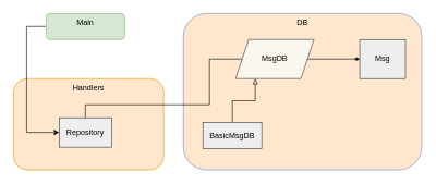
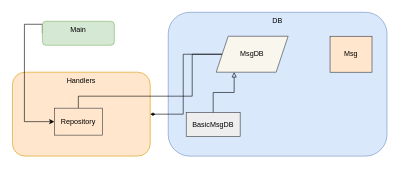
- <mxCell id="4" value="&lt;div&gt;&lt;span&gt;Main&lt;/span&gt;&lt;/div&gt;" style="rounded=1;whiteSpace=wrap;html=1;align=center;verticalAlign=top;fillColor=#d5e8d4;strokeColor=#82b366;" vertex="1" parent="1"><mxGeometry x="70" y="20" width="120" height="40" as="geometry" /></mxCell>
+ <mxCell id="4" value="&lt;div&gt;&lt;span&gt;Main&lt;/span&gt;&lt;/div&gt;" style="rounded=1;whiteSpace=wrap;html=1;align=center;verticalAlign=top;fillColor=#d5e8d4;strokeColor=#82b366;" vertex="1" parent="1"><mxGeometry x="70" y="35" width="120" height="40" as="geometry" /></mxCell>
- <mxCell id="8" style="edgeStyle=orthogonalEdgeStyle;rounded=0;orthogonalLoop=1;jettySize=auto;html=1;entryX=0;entryY=0.5;entryDx=0;entryDy=0;endArrow=diamondThin;endFill=1;" edge="1" parent="1" source="9" target="12"><mxGeometry relative="1" as="geometry" /></mxCell>
+ <mxCell id="8" style="edgeStyle=orthogonalEdgeStyle;rounded=0;orthogonalLoop=1;jettySize=auto;html=1;endArrow=diamondThin;endFill=1;" edge="1" parent="1" source="9" target="2"><mxGeometry relative="1" as="geometry" /></mxCell>
- <mxCell id="12" value="Msg" style="rounded=0;whiteSpace=wrap;html=1;fillColor=#eeeeee;strokeColor=#36393d;" vertex="1" parent="1"><mxGeometry x="550" y="60" width="70" height="60" as="geometry" /></mxCell>
+ <mxCell id="12" value="Msg" style="rounded=0;whiteSpace=wrap;html=1;fillColor=#ffe6cc;strokeColor=#36393d;" vertex="1" parent="1"><mxGeometry x="550" y="60" width="70" height="60" as="geometry" /></mxCell>
- <mxCell id="5" value="DB" style="rounded=1;whiteSpace=wrap;html=1;align=center;verticalAlign=top;fillColor=#ffe6cc;strokeColor=#6c8ebf;" vertex="1" parent="1"><mxGeometry x="280" y="20" width="365" height="240" as="geometry" /></mxCell>
+ <mxCell id="5" value="DB" style="rounded=1;whiteSpace=wrap;html=1;align=center;verticalAlign=top;fillColor=#dae8fc;strokeColor=#6c8ebf;" vertex="1" parent="1"><mxGeometry x="280" y="20" width="365" height="240" as="geometry" /></mxCell>
- <mxCell id="7" value="Repository" style="rounded=0;whiteSpace=wrap;html=1;fillColor=#eeeeee;strokeColor=#36393d;" vertex="1" parent="1"><mxGeometry x="90" y="180" width="80" height="45" as="geometry" /></mxCell>
+ <mxCell id="7" value="Repository" style="rounded=0;whiteSpace=wrap;html=1;fillColor=#ffe6cc;strokeColor=#36393d;" vertex="1" parent="1"><mxGeometry x="90" y="180" width="80" height="45" as="geometry" /></mxCell>
